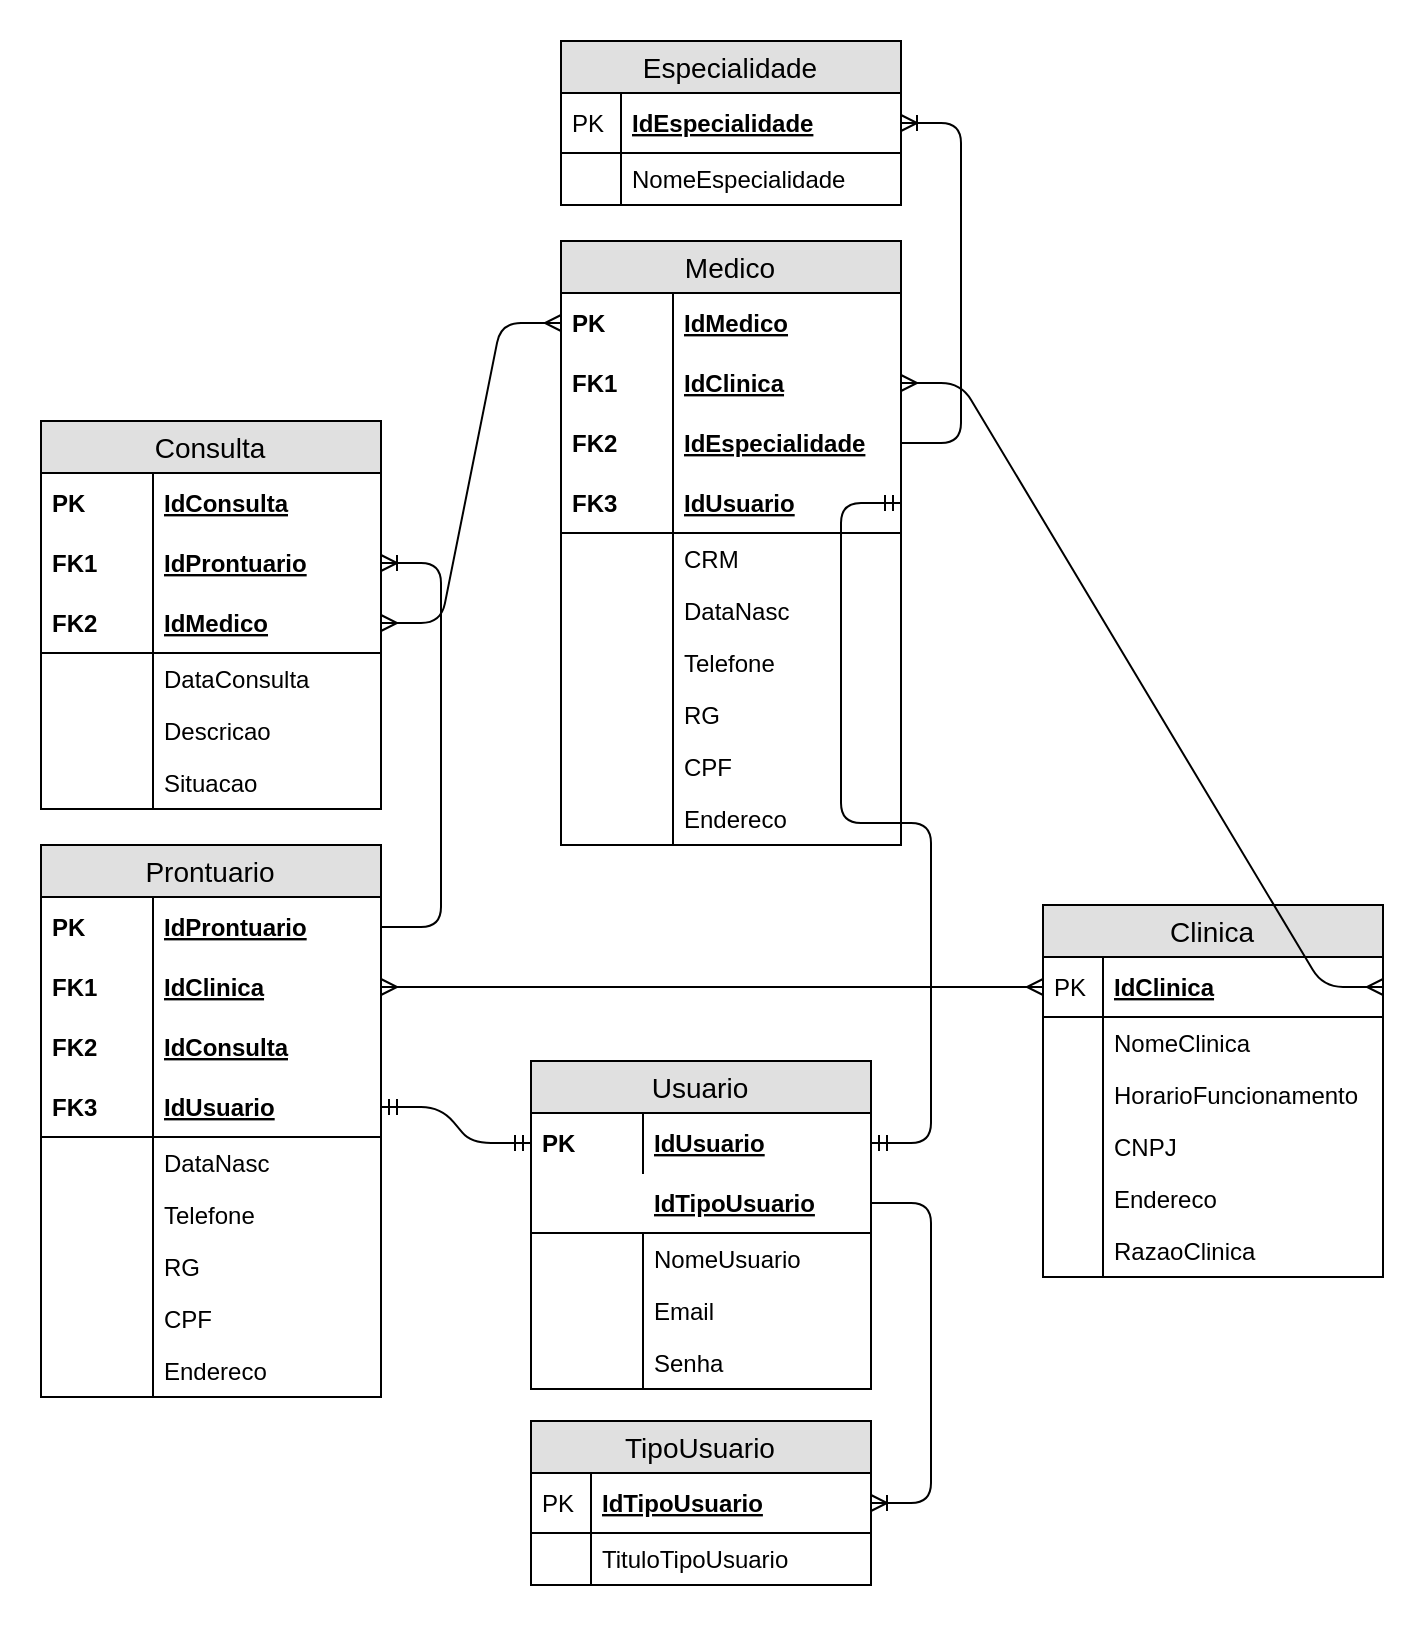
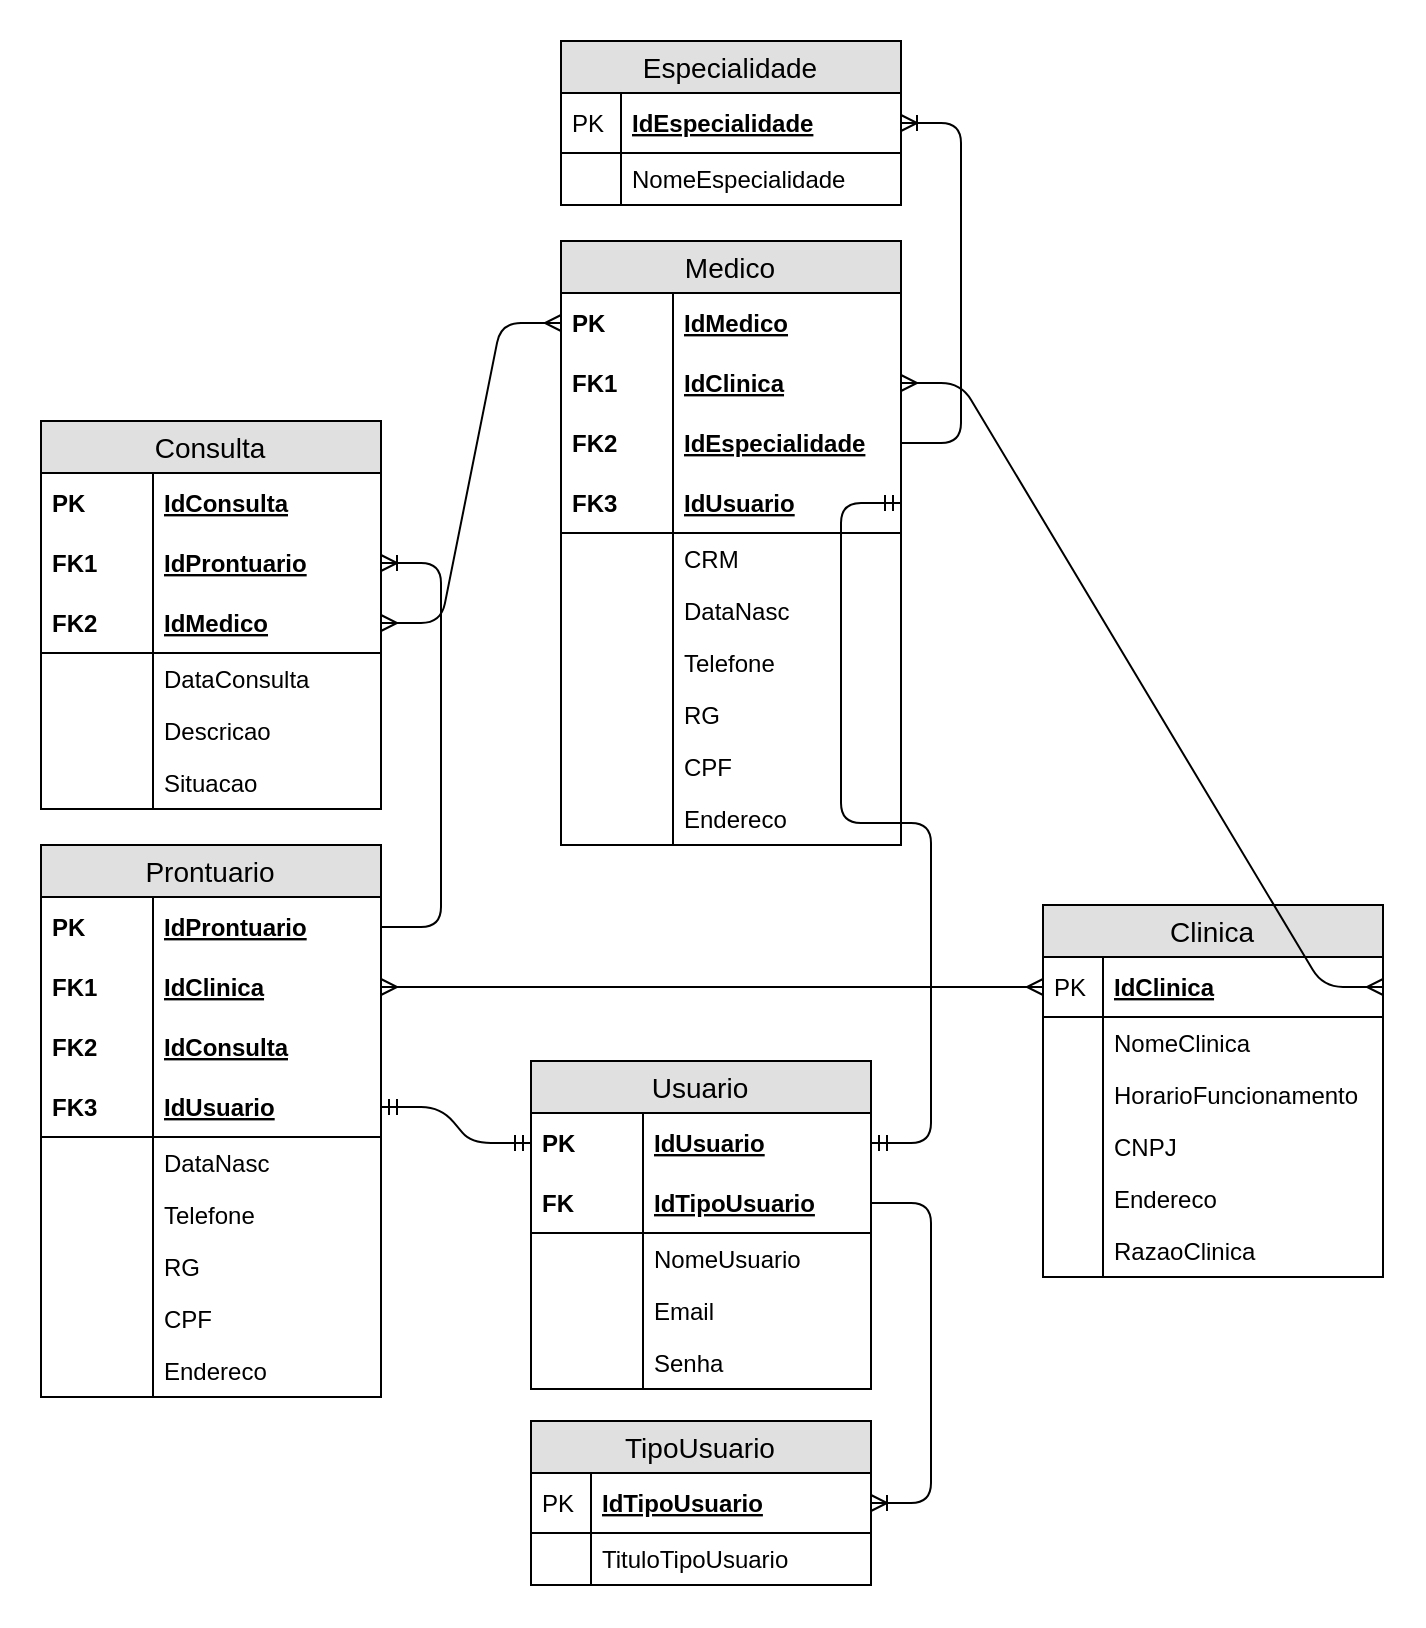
+ <mxCell id="24" value="FK" style="shape=partialRectangle;fontStyle=1;top=0;left=0;bottom=0;fillColor=none;align=left;verticalAlign=middle;spacingLeft=4;spacingRight=4;overflow=hidden;rotatable=0;points=[];portConstraint=eastwest;part=1;fontSize=12;" parent="23" vertex="1" connectable="0"><mxGeometry width="56" height="30" as="geometry" /></mxCell>
